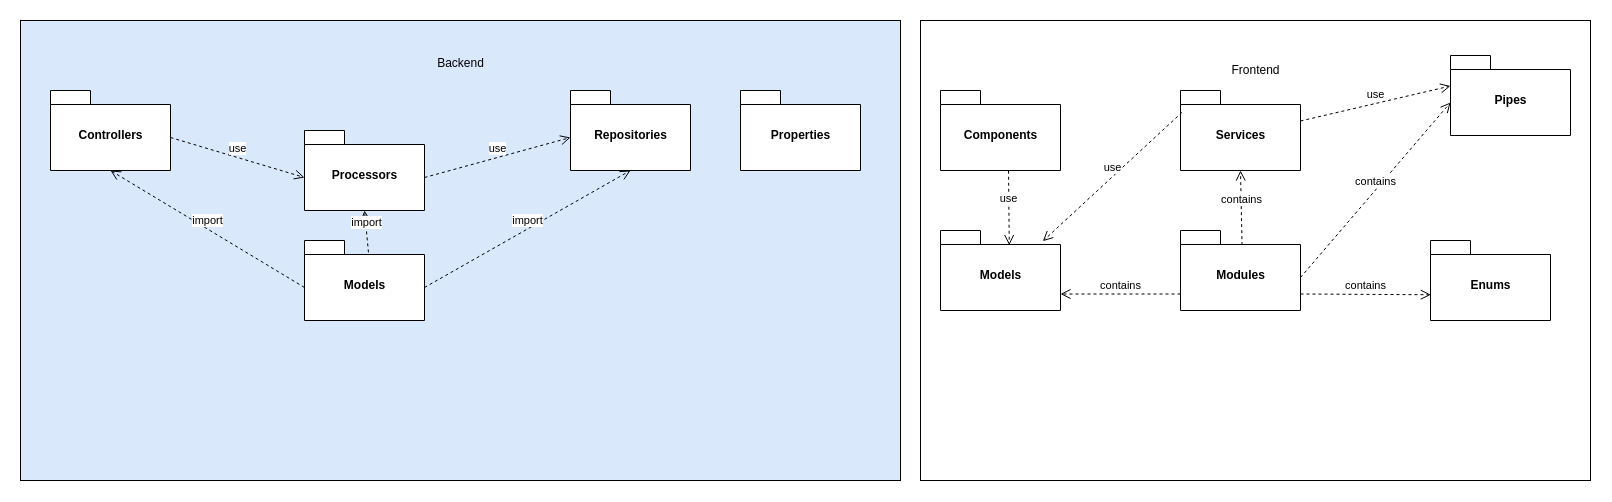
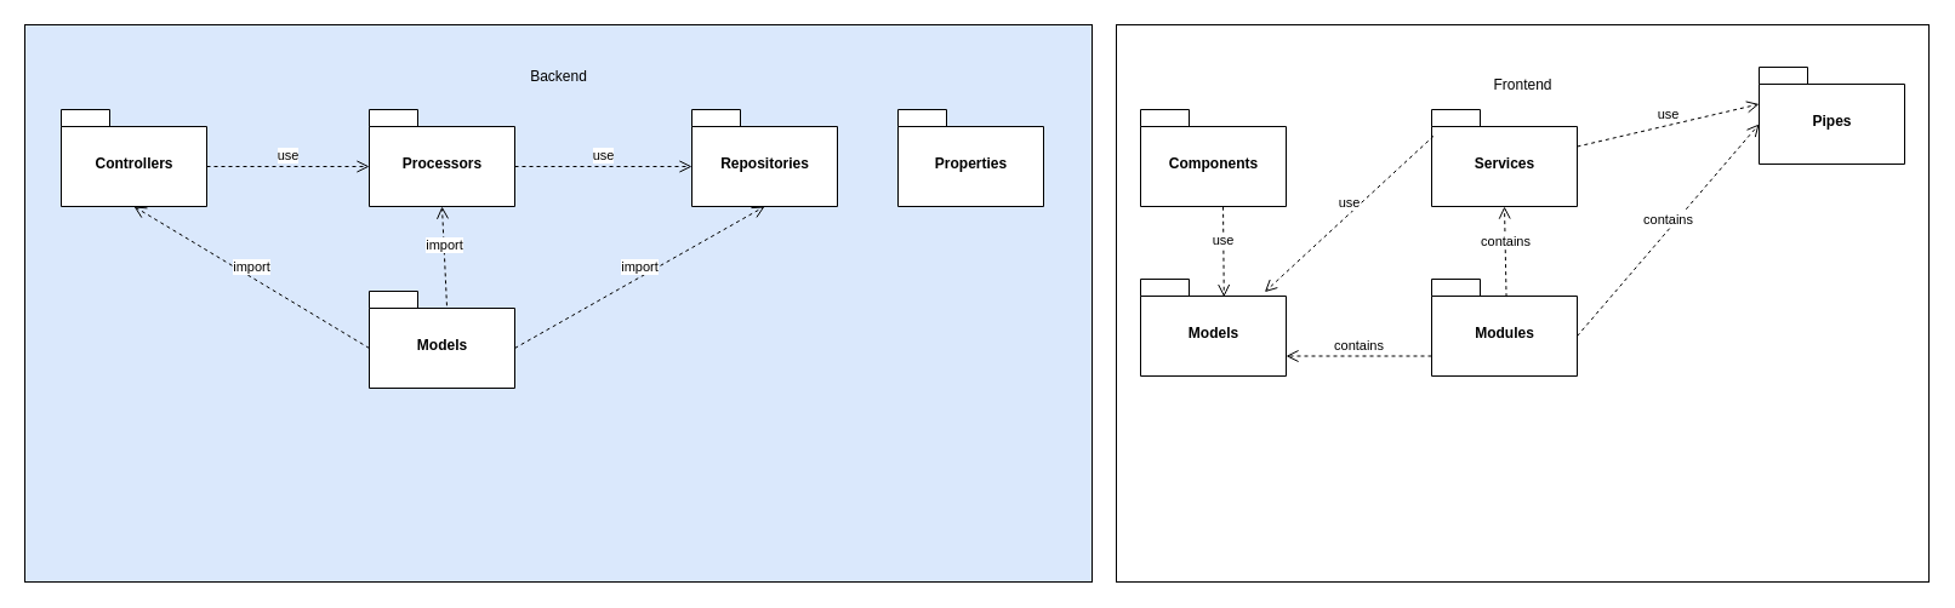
- <mxCell id="5" value="Processors" style="shape=folder;fontStyle=1;spacingTop=10;tabWidth=40;tabHeight=14;tabPosition=left;html=1;" vertex="1" parent="1"><mxGeometry x="304" y="130" width="120" height="80" as="geometry" /></mxCell>
+ <mxCell id="5" value="Processors" style="shape=folder;fontStyle=1;spacingTop=10;tabWidth=40;tabHeight=14;tabPosition=left;html=1;" vertex="1" parent="1"><mxGeometry x="304" y="90" width="120" height="80" as="geometry" /></mxCell>
- <mxCell id="19" value="Enums" style="shape=folder;fontStyle=1;spacingTop=10;tabWidth=40;tabHeight=14;tabPosition=left;html=1;" vertex="1" parent="1"><mxGeometry x="1430" y="240" width="120" height="80" as="geometry" /></mxCell>
- <mxCell id="22" value="contains" style="html=1;verticalAlign=bottom;endArrow=open;dashed=1;endSize=8;rounded=0;entryX=0.003;entryY=0.678;entryDx=0;entryDy=0;entryPerimeter=0;exitX=0;exitY=0;exitDx=120;exitDy=63.5;exitPerimeter=0;" edge="1" parent="1" source="18" target="19"><mxGeometry relative="1" as="geometry"><mxPoint x="1310" y="287" as="sourcePoint" /><mxPoint x="1440" y="147" as="targetPoint" /></mxGeometry></mxCell>
